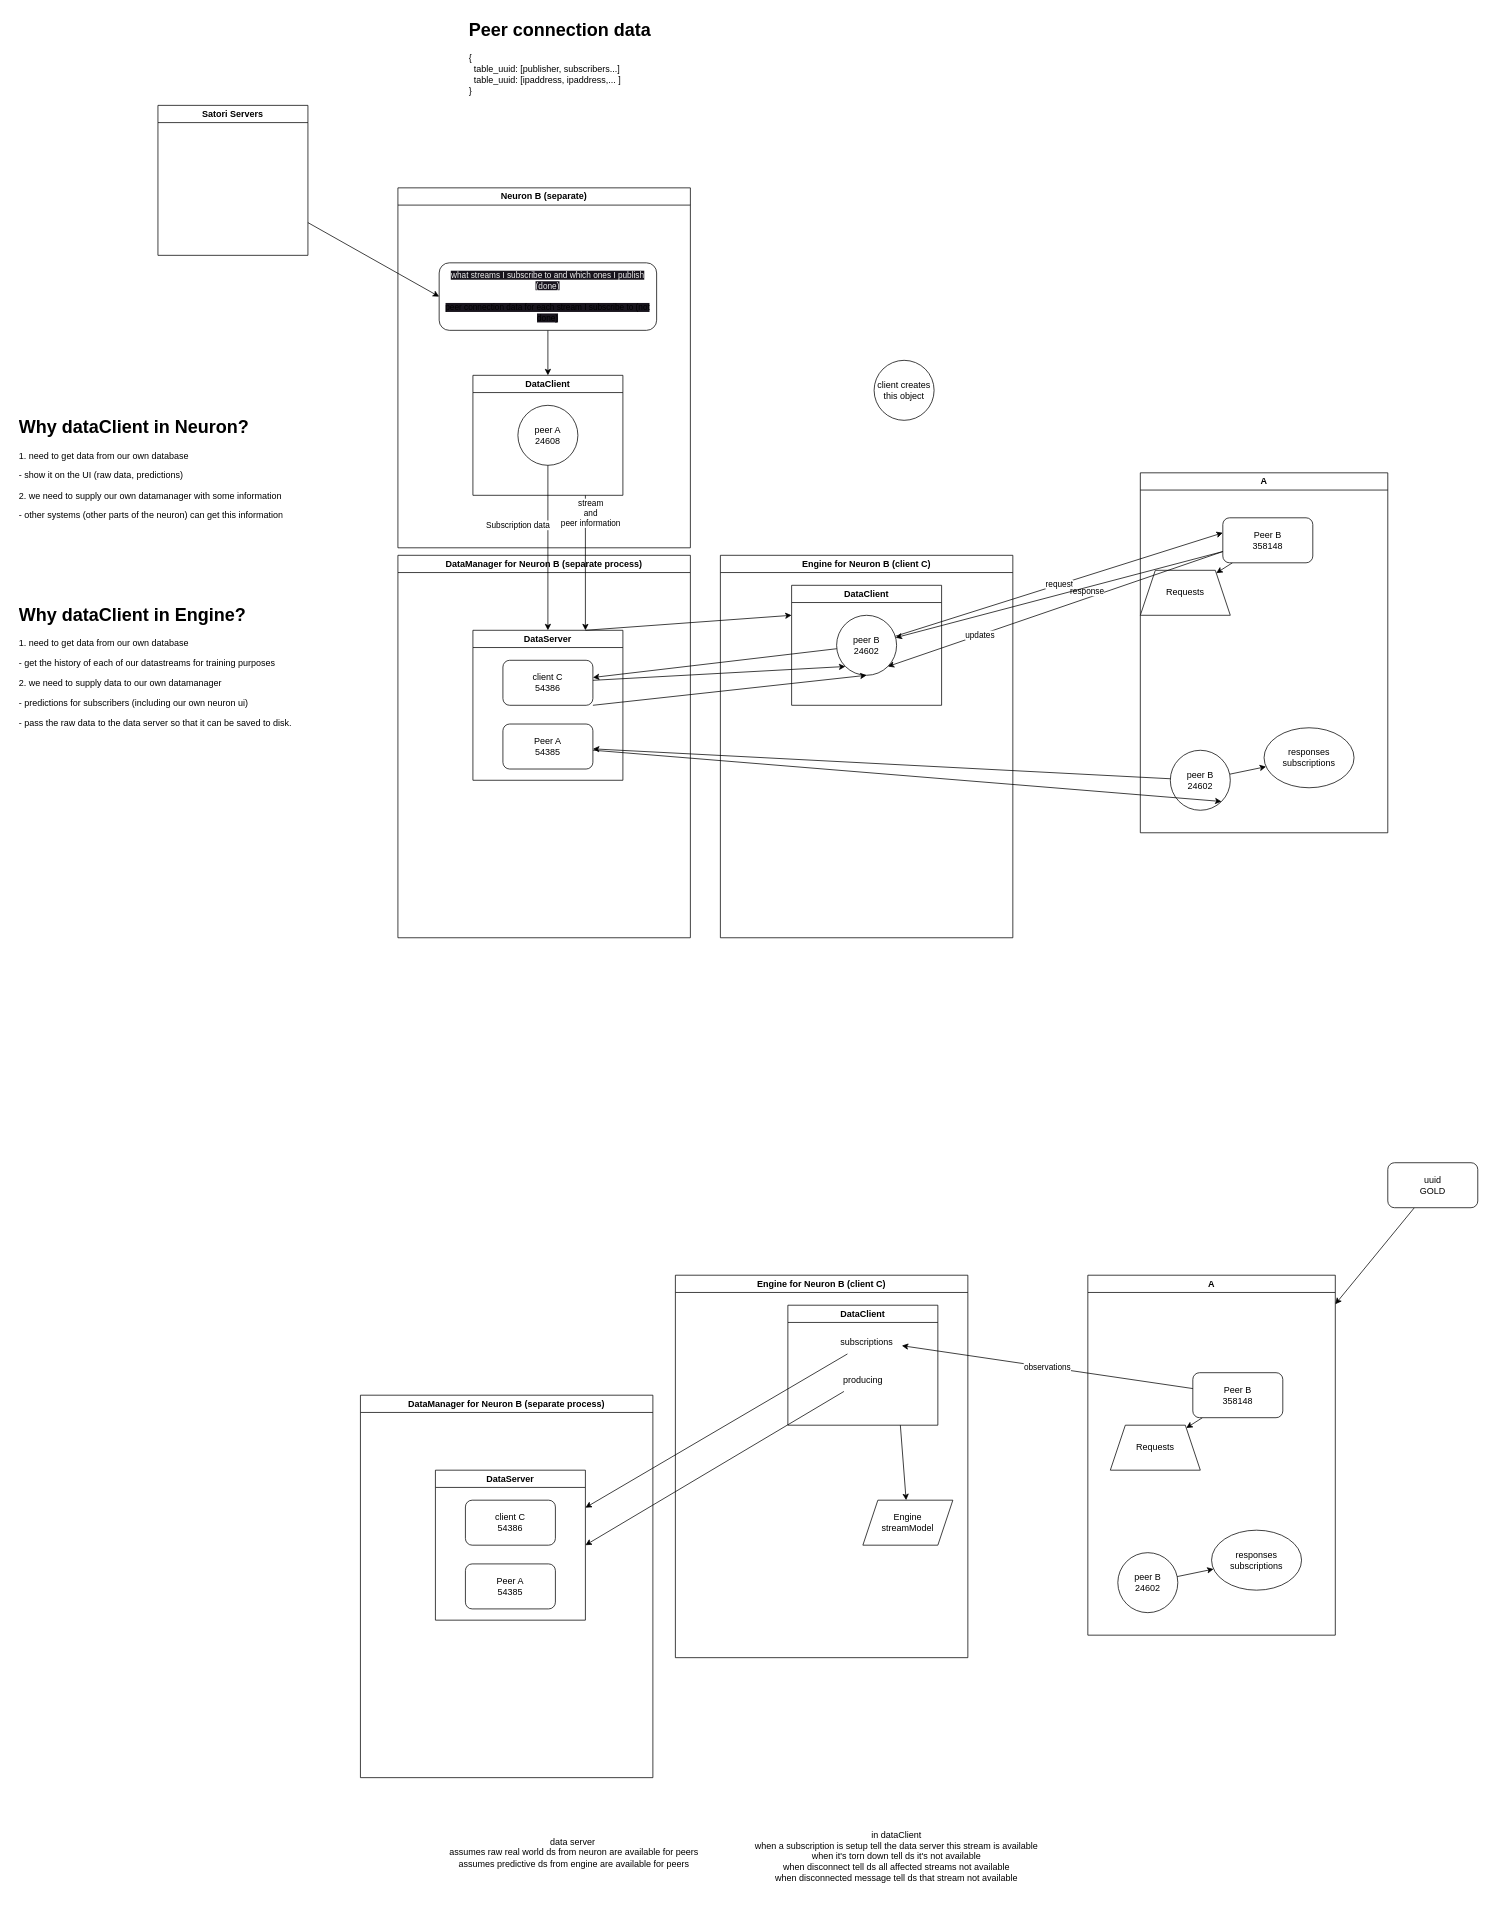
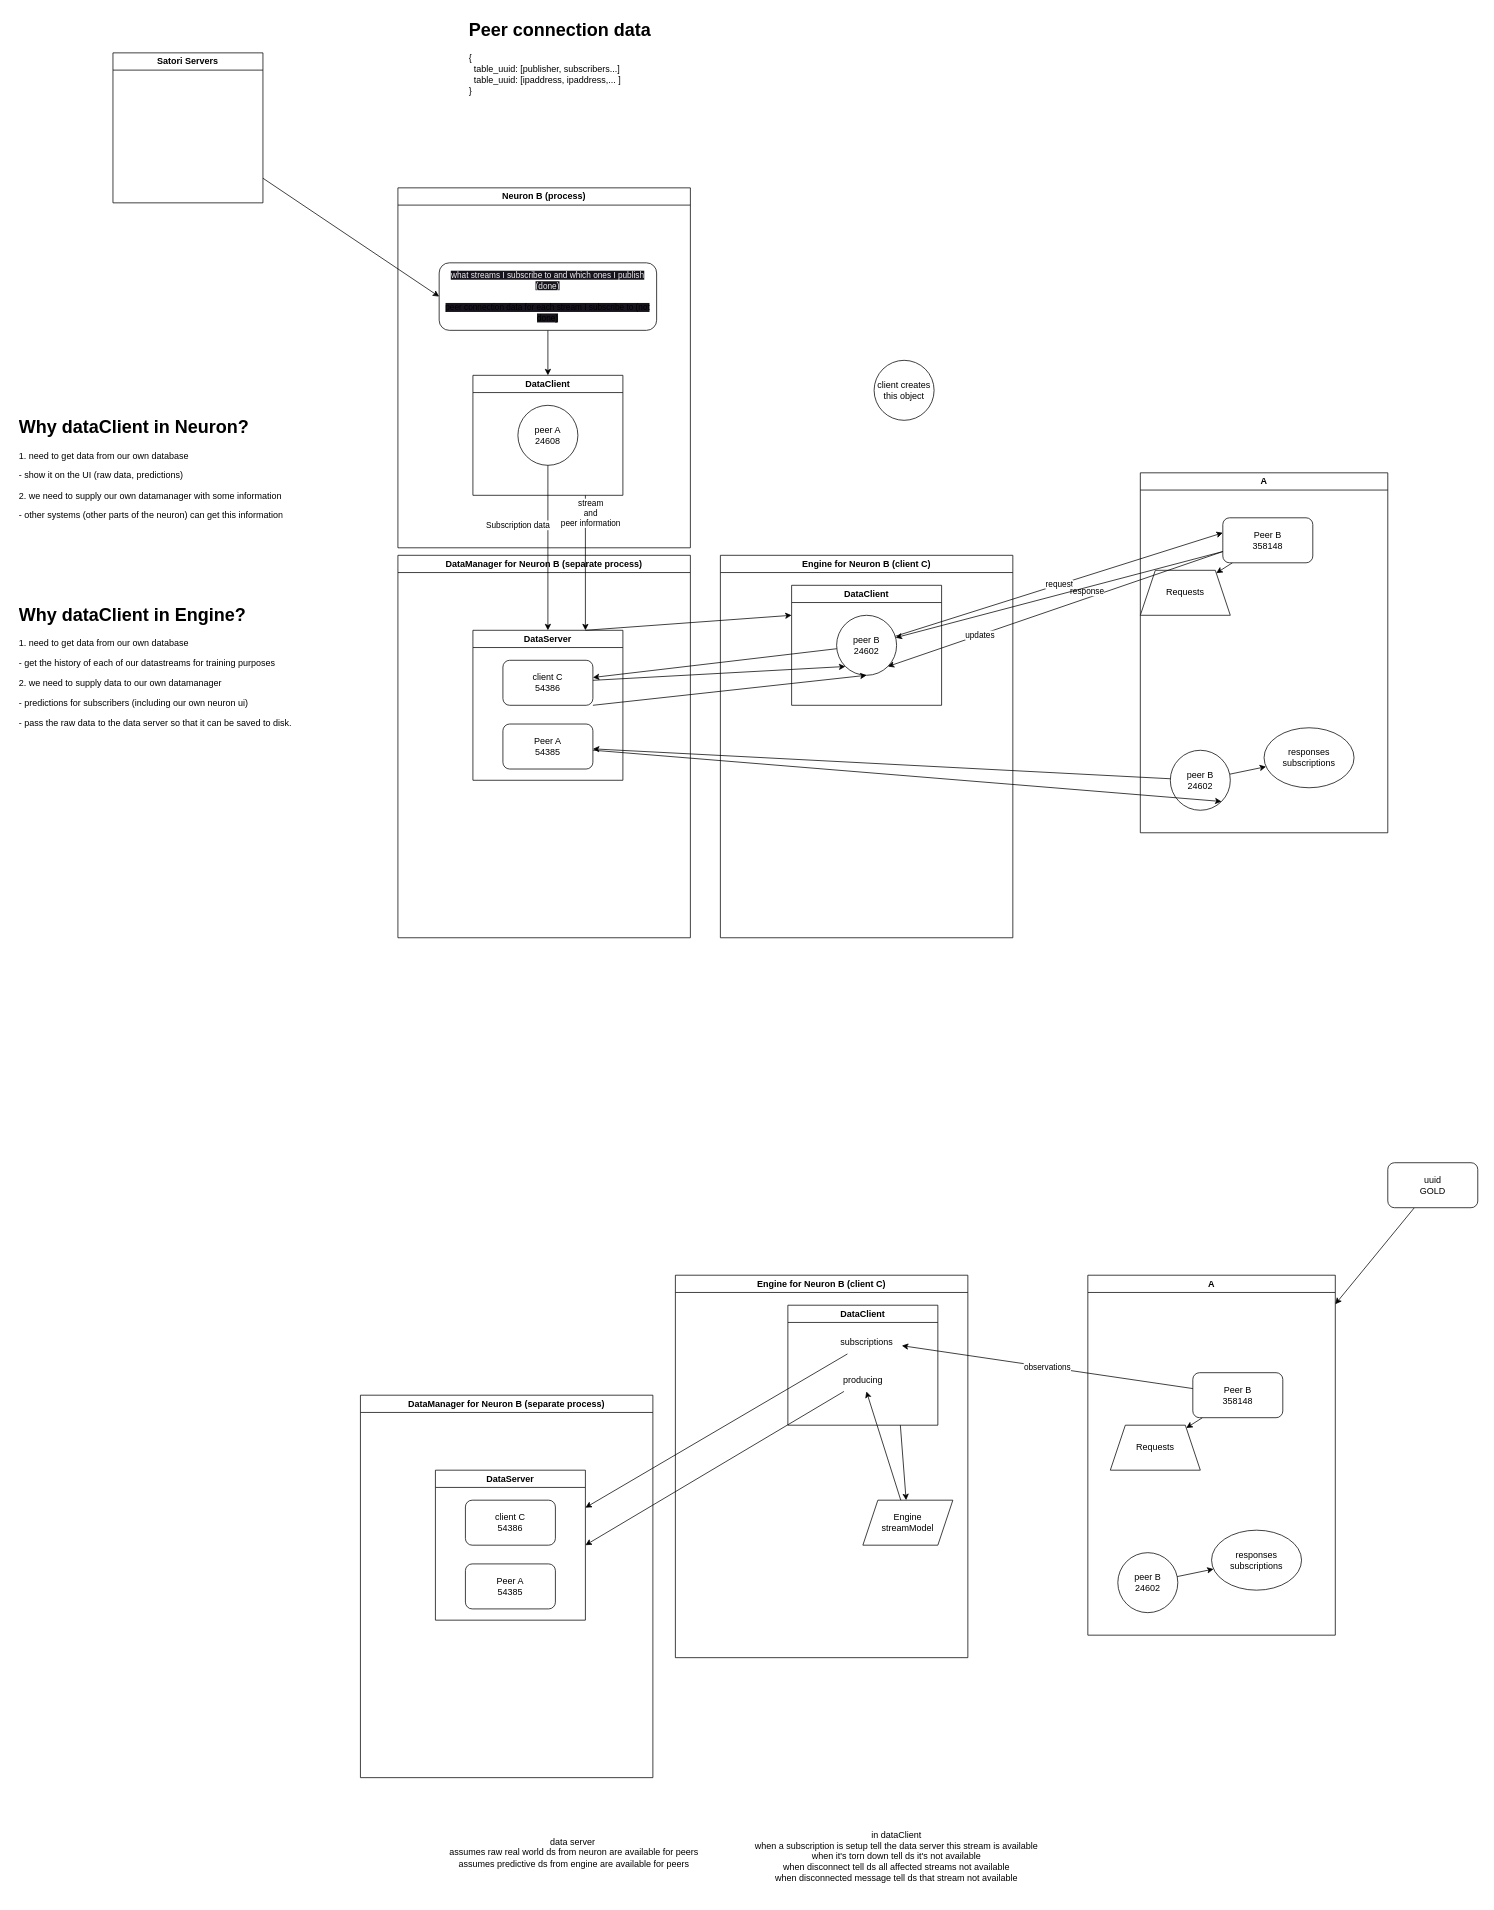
- <mxCell id="33" value="Satori Servers" style="swimlane;whiteSpace=wrap;html=1;" parent="1" vertex="1"><mxGeometry x="210" y="140" width="200" height="200" as="geometry" /></mxCell>
+ <mxCell id="33" value="Satori Servers" style="swimlane;whiteSpace=wrap;html=1;" parent="1" vertex="1"><mxGeometry x="150" y="70" width="200" height="200" as="geometry" /></mxCell>
- <mxCell id="9" value="Neuron B (separate)" style="swimlane;whiteSpace=wrap;html=1;" parent="1" vertex="1"><mxGeometry x="530" y="250" width="390" height="480" as="geometry" /></mxCell>
+ <mxCell id="9" value="Neuron B (process)" style="swimlane;whiteSpace=wrap;html=1;" parent="1" vertex="1"><mxGeometry x="530" y="250" width="390" height="480" as="geometry" /></mxCell>
+ <mxCell id="51" style="edgeStyle=none;html=1;" parent="45" source="50" target="49" edge="1"><mxGeometry relative="1" as="geometry"><mxPoint x="150" y="150" as="targetPoint" /><mxPoint x="220" y="260" as="sourcePoint" /></mxGeometry></mxCell>
